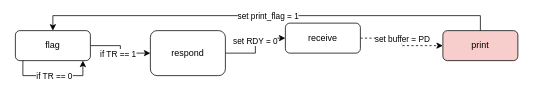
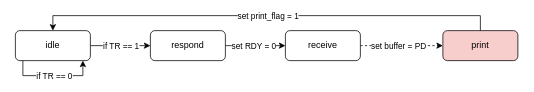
- <mxCell id="10" value="receive" style="rounded=1;whiteSpace=wrap;html=1;" vertex="1" parent="1"><mxGeometry x="380" y="30" width="100" height="40" as="geometry" /></mxCell>
+ <mxCell id="10" value="receive" style="rounded=1;whiteSpace=wrap;html=1;" vertex="1" parent="1"><mxGeometry x="380" y="40" width="100" height="40" as="geometry" /></mxCell>
- <mxCell id="4" value="flag" style="rounded=1;whiteSpace=wrap;html=1;" vertex="1" parent="1"><mxGeometry x="20" y="40" width="100" height="40" as="geometry" /></mxCell>
+ <mxCell id="4" value="idle" style="rounded=1;whiteSpace=wrap;html=1;" vertex="1" parent="1"><mxGeometry x="20" y="40" width="100" height="40" as="geometry" /></mxCell>
- <mxCell id="7" value="respond" style="rounded=1;whiteSpace=wrap;html=1;" vertex="1" parent="1"><mxGeometry x="200" y="40" width="100" height="60" as="geometry" /></mxCell>
+ <mxCell id="7" value="respond" style="rounded=1;whiteSpace=wrap;html=1;" vertex="1" parent="1"><mxGeometry x="200" y="40" width="100" height="40" as="geometry" /></mxCell>
